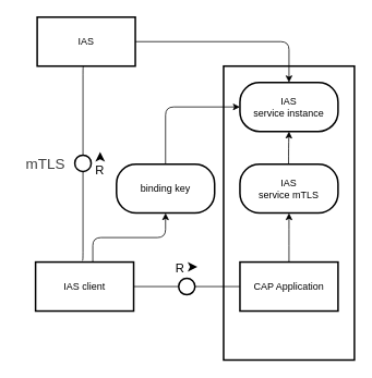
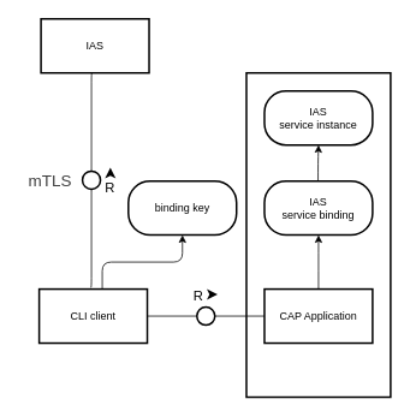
- <mxCell id="14" value="" style="edgeStyle=elbowEdgeStyle;elbow=vertical;rounded=1;endArrow=classic;html=1;endFill=1;align=center;labelBackgroundColor=none;entryX=0.5;entryY=0;entryDx=0;entryDy=0;exitX=1;exitY=0.5;exitDx=0;exitDy=0;" edge="1" parent="1" source="3" target="5"><mxGeometry width="50" height="50" relative="1" as="geometry"><mxPoint x="153" y="40" as="sourcePoint" /><mxPoint x="203" y="90" as="targetPoint" /><mxPoint y="-10" as="offset" /><Array as="points"><mxPoint x="263" y="50" /></Array></mxGeometry></mxCell>
- <mxCell id="8" value="" style="edgeStyle=elbowEdgeStyle;elbow=vertical;rounded=1;endArrow=classic;html=1;endFill=1;align=center;labelBackgroundColor=none;entryX=0;entryY=0.5;entryDx=0;entryDy=0;exitX=0.5;exitY=0;exitDx=0;exitDy=0;" edge="1" parent="1" source="12" target="5"><mxGeometry width="50" height="50" relative="1" as="geometry"><mxPoint x="197" y="190" as="sourcePoint" /><mxPoint x="293" y="158.02" as="targetPoint" /><mxPoint y="-10" as="offset" /><Array as="points"><mxPoint x="243" y="130" /></Array></mxGeometry></mxCell>
- <mxCell id="7" value="IAS&lt;br&gt;service mTLS" style="rounded=1;whiteSpace=wrap;html=1;strokeWidth=2;arcSize=40;" vertex="1" parent="1"><mxGeometry x="293" y="200" width="120" height="60" as="geometry" /></mxCell>
+ <mxCell id="7" value="IAS&lt;br&gt;service binding" style="rounded=1;whiteSpace=wrap;html=1;strokeWidth=2;arcSize=40;" vertex="1" parent="1"><mxGeometry x="293" y="200" width="120" height="60" as="geometry" /></mxCell>
- <mxCell id="6" value="IAS client" style="rounded=0;whiteSpace=wrap;html=1;strokeWidth=2;" vertex="1" parent="1"><mxGeometry x="43" y="320" width="120" height="60" as="geometry" /></mxCell>
+ <mxCell id="6" value="CLI client" style="rounded=0;whiteSpace=wrap;html=1;strokeWidth=2;" vertex="1" parent="1"><mxGeometry x="43" y="320" width="120" height="60" as="geometry" /></mxCell>
